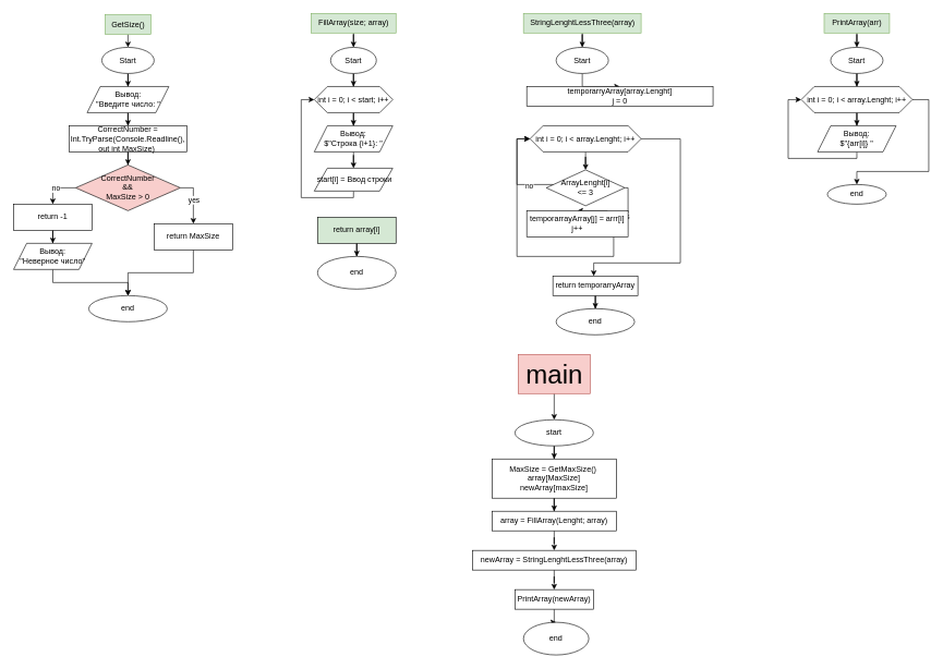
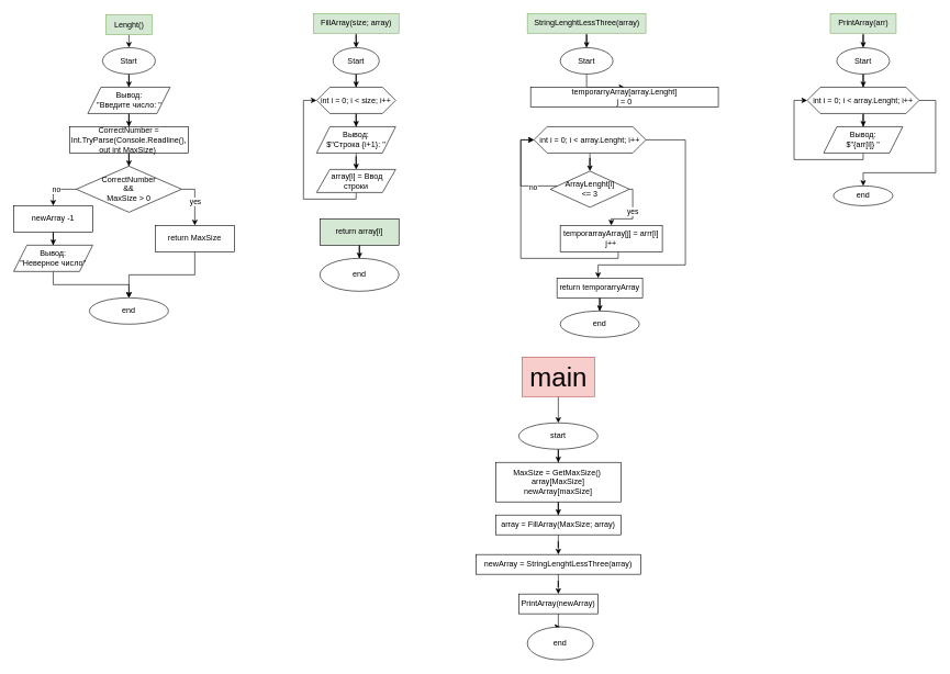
- <mxCell id="3" value="GetSize()" style="text;html=1;align=center;verticalAlign=middle;resizable=0;points=[];autosize=1;strokeColor=#82b366;fillColor=#d5e8d4;" vertex="1" parent="1"><mxGeometry x="160" y="22" width="70" height="30" as="geometry" /></mxCell>
+ <mxCell id="3" value="Lenght()" style="text;html=1;align=center;verticalAlign=middle;resizable=0;points=[];autosize=1;strokeColor=#82b366;fillColor=#d5e8d4;" vertex="1" parent="1"><mxGeometry x="160" y="22" width="70" height="30" as="geometry" /></mxCell>
- <mxCell id="27" value="int i = 0; i &amp;lt; start; i++" style="shape=hexagon;perimeter=hexagonPerimeter2;whiteSpace=wrap;html=1;fixedSize=1;" vertex="1" parent="1"><mxGeometry x="480" y="132" width="120" height="40" as="geometry" /></mxCell>
+ <mxCell id="27" value="int i = 0; i &amp;lt; size; i++" style="shape=hexagon;perimeter=hexagonPerimeter2;whiteSpace=wrap;html=1;fixedSize=1;" vertex="1" parent="1"><mxGeometry x="480" y="132" width="120" height="40" as="geometry" /></mxCell>
- <mxCell id="31" value="&amp;nbsp;start[i] = Ввод строки" style="shape=parallelogram;perimeter=parallelogramPerimeter;whiteSpace=wrap;html=1;fixedSize=1;" vertex="1" parent="1"><mxGeometry x="480" y="257" width="120" height="35" as="geometry" /></mxCell>
+ <mxCell id="31" value="&amp;nbsp;array[i] = Ввод строки" style="shape=parallelogram;perimeter=parallelogramPerimeter;whiteSpace=wrap;html=1;fixedSize=1;" vertex="1" parent="1"><mxGeometry x="480" y="257" width="120" height="35" as="geometry" /></mxCell>
- <mxCell id="14" value="CorrectNumber&lt;br&gt;&amp;amp;&amp;amp;&lt;br&gt;MaxSize &amp;gt; 0" style="rhombus;whiteSpace=wrap;html=1;fillColor=#f8cecc;" vertex="1" parent="1"><mxGeometry x="115" y="252" width="160" height="70" as="geometry" /></mxCell>
+ <mxCell id="14" value="CorrectNumber&lt;br&gt;&amp;amp;&amp;amp;&lt;br&gt;MaxSize &amp;gt; 0" style="rhombus;whiteSpace=wrap;html=1;" vertex="1" parent="1"><mxGeometry x="115" y="252" width="160" height="70" as="geometry" /></mxCell>
- <mxCell id="19" value="return -1" style="rounded=0;whiteSpace=wrap;html=1;" vertex="1" parent="1"><mxGeometry y="312" width="120" height="40" as="geometry" x="20" /></mxCell>
+ <mxCell id="19" value="newArray -1" style="rounded=0;whiteSpace=wrap;html=1;" vertex="1" parent="1"><mxGeometry y="312" width="120" height="40" as="geometry" x="20" /></mxCell>
- <mxCell id="49" value="temporarrayArray[j] = arrr[i]&lt;br&gt;j++" style="rounded=0;whiteSpace=wrap;html=1;" vertex="1" parent="1"><mxGeometry x="805" y="322" width="155" height="40" as="geometry" /></mxCell>
+ <mxCell id="49" value="temporarrayArray[j] = arrr[i]&lt;br&gt;j++" style="rounded=0;whiteSpace=wrap;html=1;" vertex="1" parent="1"><mxGeometry x="850" y="342" width="155" height="40" as="geometry" /></mxCell>
- <mxCell id="70" value="array =&amp;nbsp;FillArray(Lenght; array)" style="rounded=0;whiteSpace=wrap;html=1;" vertex="1" parent="1"><mxGeometry x="752" y="782" width="190" height="30" as="geometry" /></mxCell>
+ <mxCell id="70" value="array =&amp;nbsp;FillArray(MaxSize; array)" style="rounded=0;whiteSpace=wrap;html=1;" vertex="1" parent="1"><mxGeometry x="752" y="782" width="190" height="30" as="geometry" /></mxCell>
